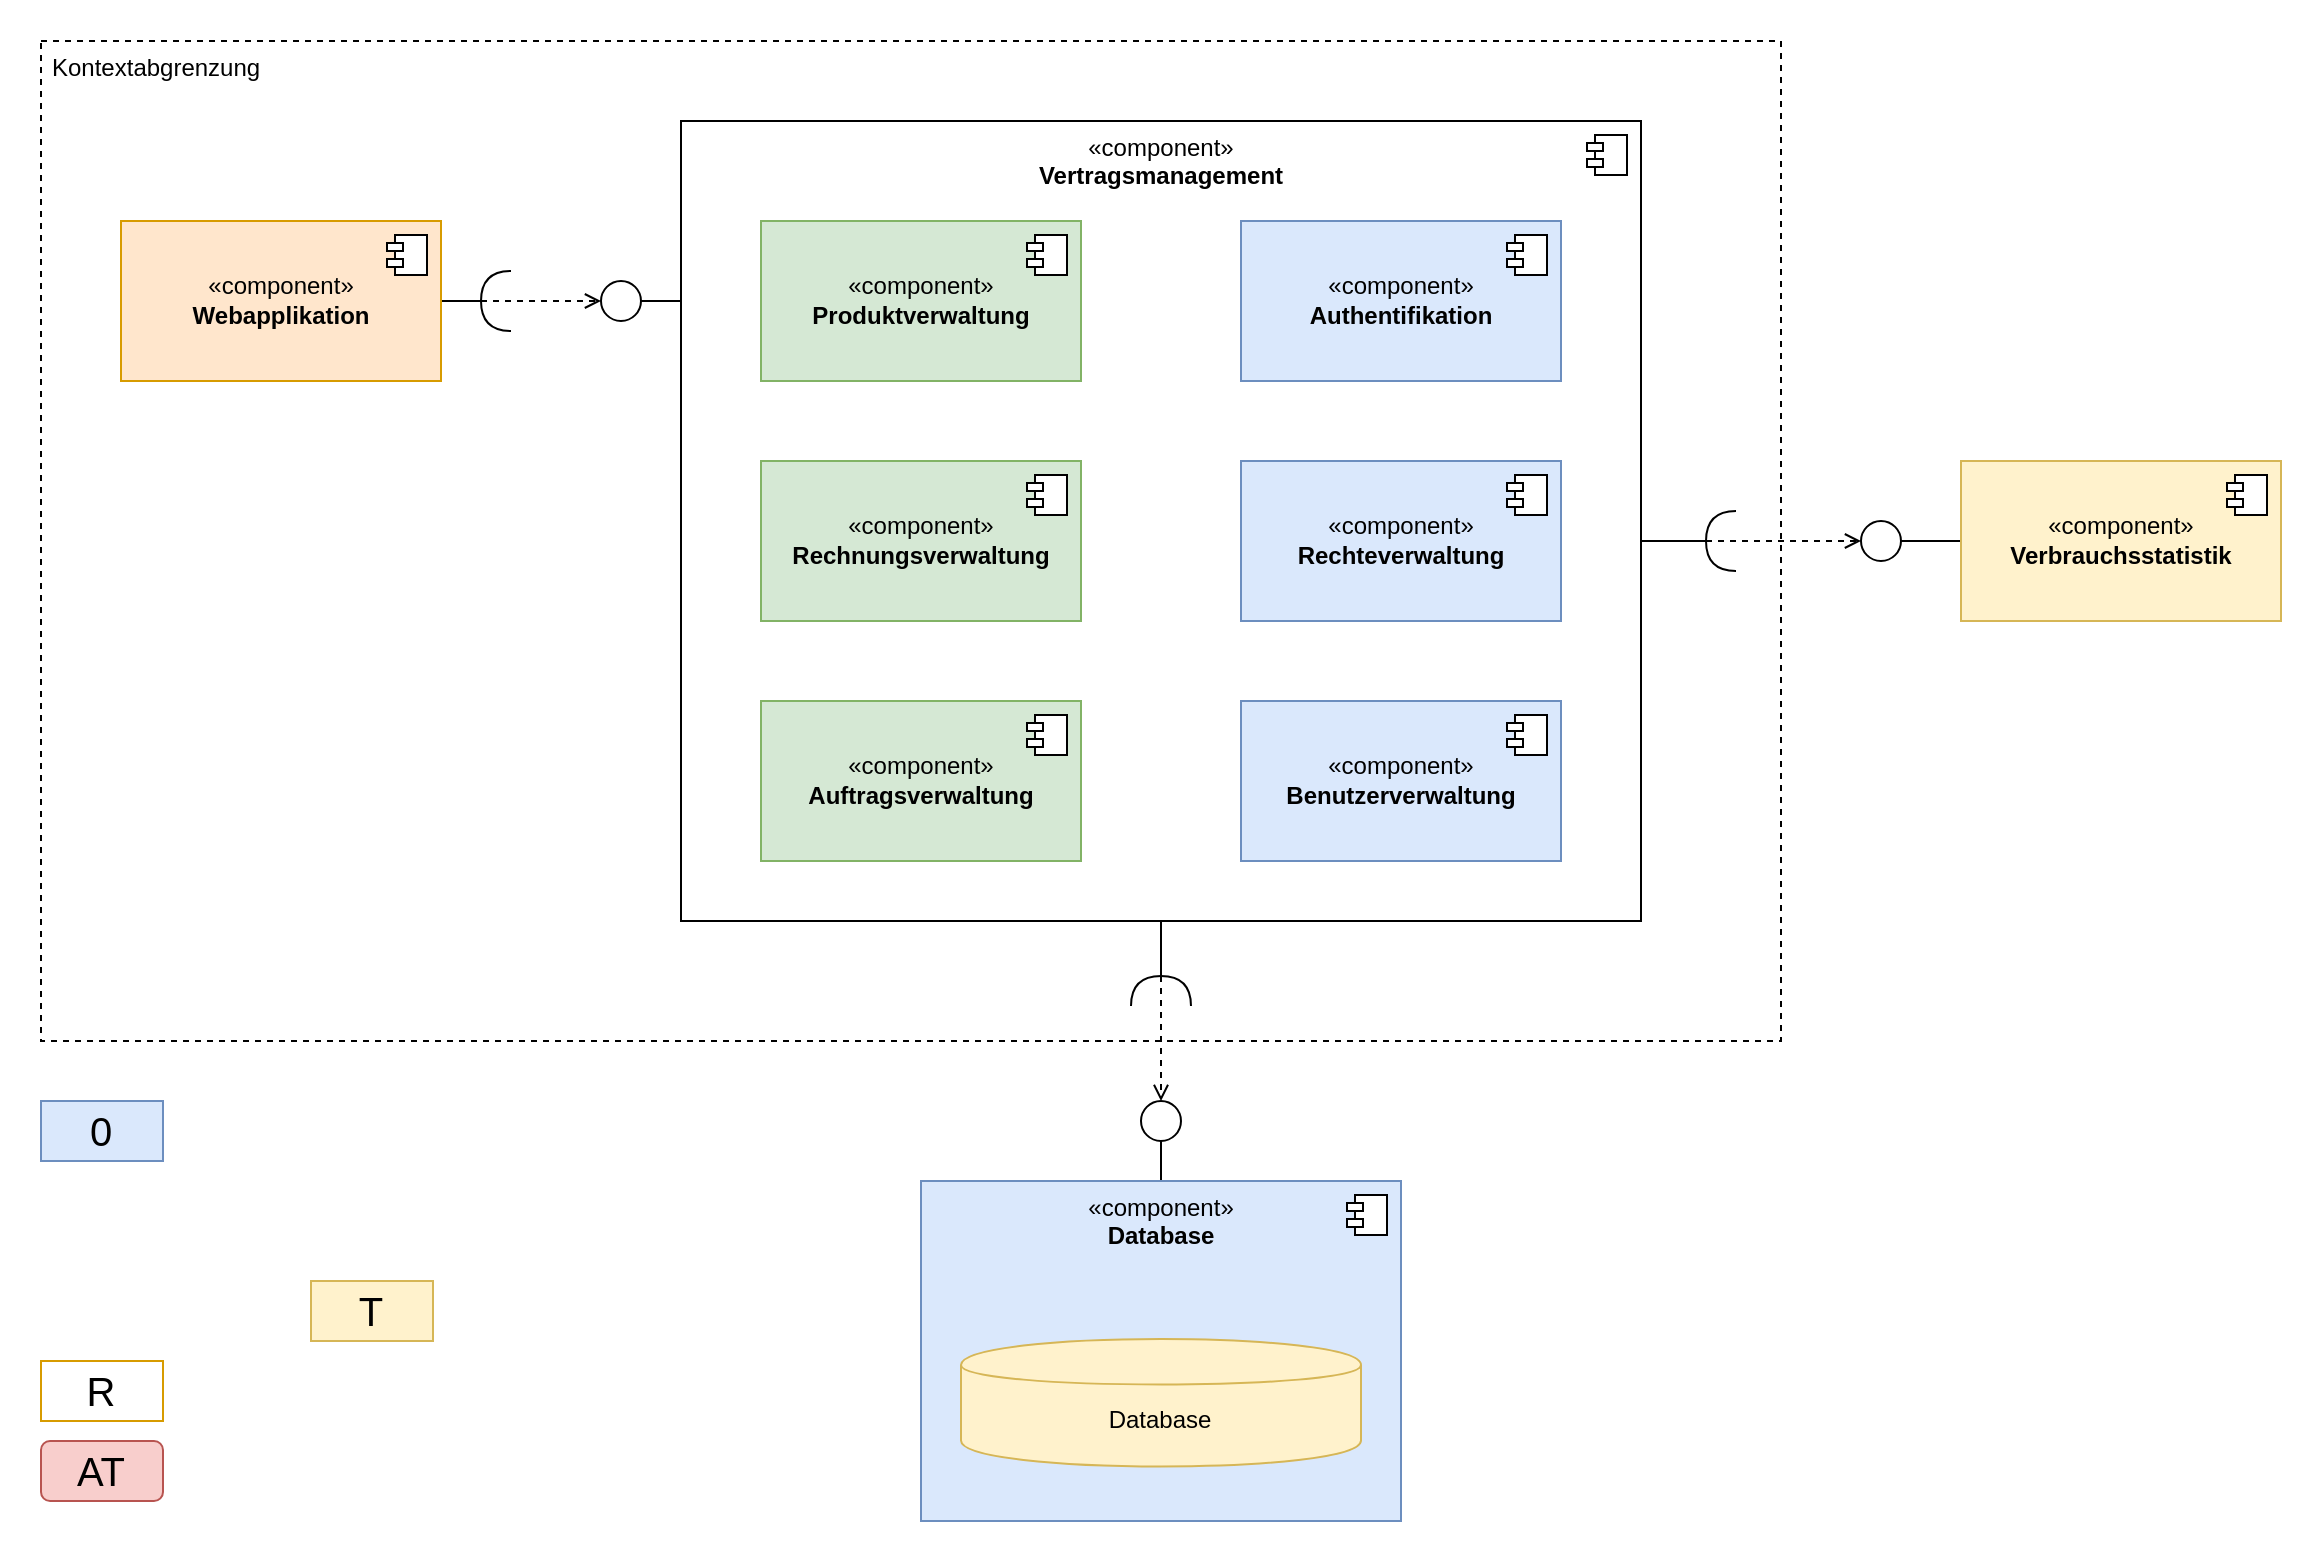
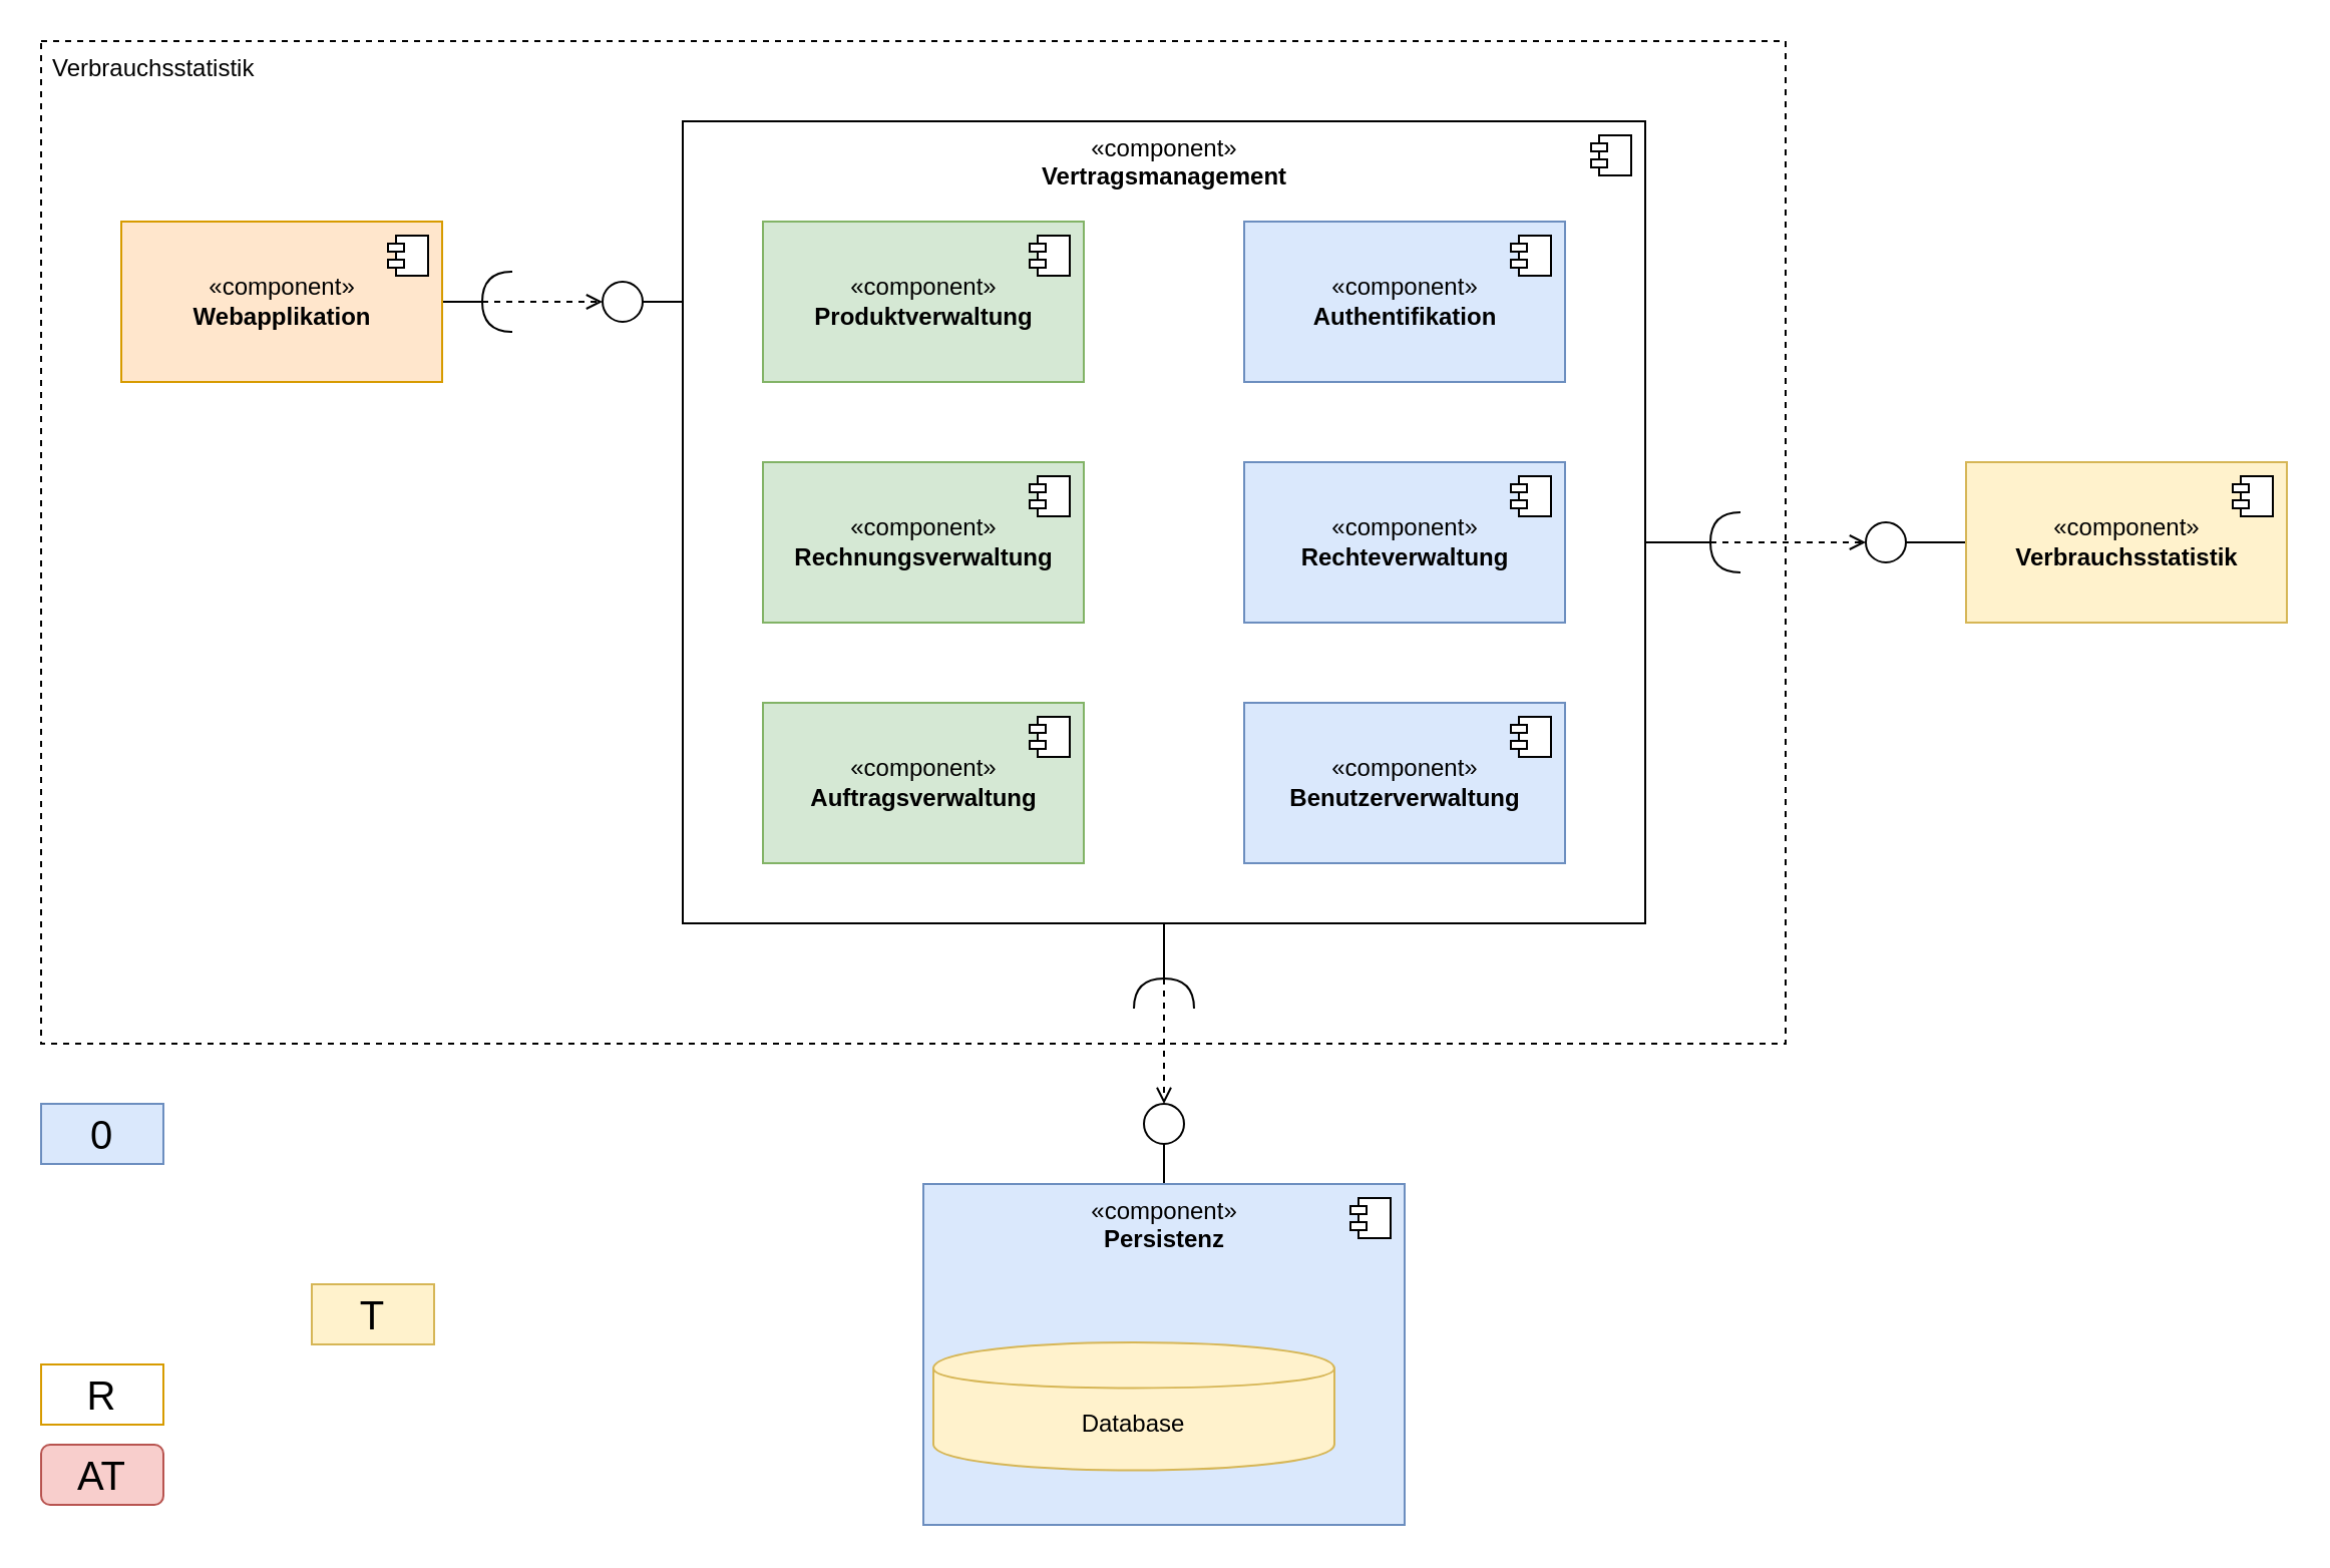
- <mxCell id="2" value="Kontextabgrenzung" style="rounded=0;whiteSpace=wrap;html=1;fillColor=none;dashed=1;verticalAlign=top;align=left;spacingLeft=4;" vertex="1" parent="1"><mxGeometry x="20" y="20" width="870" height="500" as="geometry" /></mxCell>
+ <mxCell id="2" value="Verbrauchsstatistik" style="rounded=0;whiteSpace=wrap;html=1;fillColor=none;dashed=1;verticalAlign=top;align=left;spacingLeft=4;" vertex="1" parent="1"><mxGeometry x="20" y="20" width="870" height="500" as="geometry" /></mxCell>
- <mxCell id="26" value="«component»&lt;br&gt;&lt;b&gt;Database&lt;/b&gt;" style="html=1;verticalAlign=top;fillColor=#dae8fc;strokeColor=#6c8ebf;" vertex="1" parent="1"><mxGeometry x="460" y="590" width="240" height="170" as="geometry" /></mxCell>
+ <mxCell id="26" value="«component»&lt;br&gt;&lt;b&gt;Persistenz&lt;/b&gt;" style="html=1;verticalAlign=top;fillColor=#dae8fc;strokeColor=#6c8ebf;" vertex="1" parent="1"><mxGeometry x="460" y="590" width="240" height="170" as="geometry" /></mxCell>
- <mxCell id="28" value="Database" style="shape=cylinder;whiteSpace=wrap;html=1;boundedLbl=1;backgroundOutline=1;fillColor=#fff2cc;strokeColor=#d6b656;" vertex="1" parent="26"><mxGeometry x="20" y="79" width="200" height="63.75" as="geometry" /></mxCell>
+ <mxCell id="28" value="Database" style="shape=cylinder;whiteSpace=wrap;html=1;boundedLbl=1;backgroundOutline=1;fillColor=#fff2cc;strokeColor=#d6b656;" vertex="1" parent="26"><mxGeometry x="5" y="79" width="200" height="63.75" as="geometry" /></mxCell>
